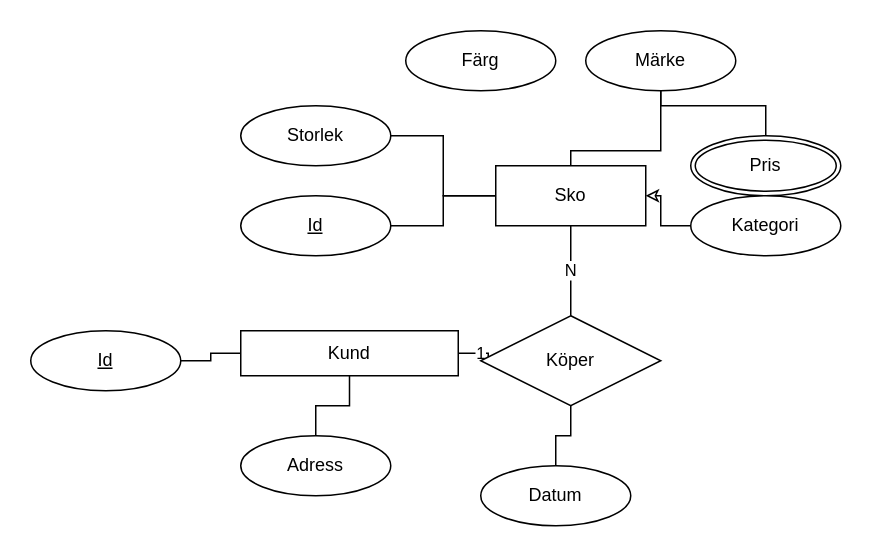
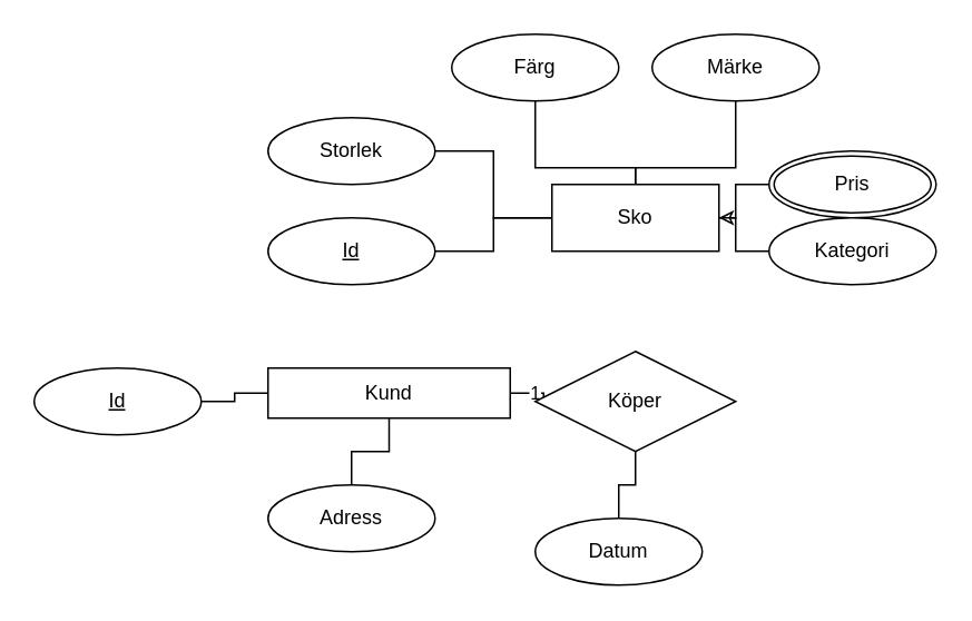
- <mxCell id="9" value="" style="edgeStyle=orthogonalEdgeStyle;rounded=0;orthogonalLoop=1;jettySize=auto;html=1;endArrow=none;endFill=0;" parent="1" source="10" target="8" edge="1"><mxGeometry relative="1" as="geometry" /></mxCell>
+ <mxCell id="9" value="" style="edgeStyle=orthogonalEdgeStyle;rounded=0;orthogonalLoop=1;jettySize=auto;html=1;endArrow=none;endFill=0;" parent="1" source="10" target="2" edge="1"><mxGeometry relative="1" as="geometry" /></mxCell>
+ <mxCell id="5" value="" style="edgeStyle=orthogonalEdgeStyle;rounded=0;orthogonalLoop=1;jettySize=auto;html=1;endArrow=none;endFill=0;" parent="1" source="6" target="2" edge="1"><mxGeometry relative="1" as="geometry"><Array as="points"><mxPoint x="320" y="100" /><mxPoint x="380" y="100" /></Array></mxGeometry></mxCell>
- <mxCell id="15" value="N" style="edgeStyle=orthogonalEdgeStyle;rounded=0;orthogonalLoop=1;jettySize=auto;html=1;endArrow=none;endFill=0;" parent="1" source="16" target="2" edge="1"><mxGeometry relative="1" as="geometry" /></mxCell>
